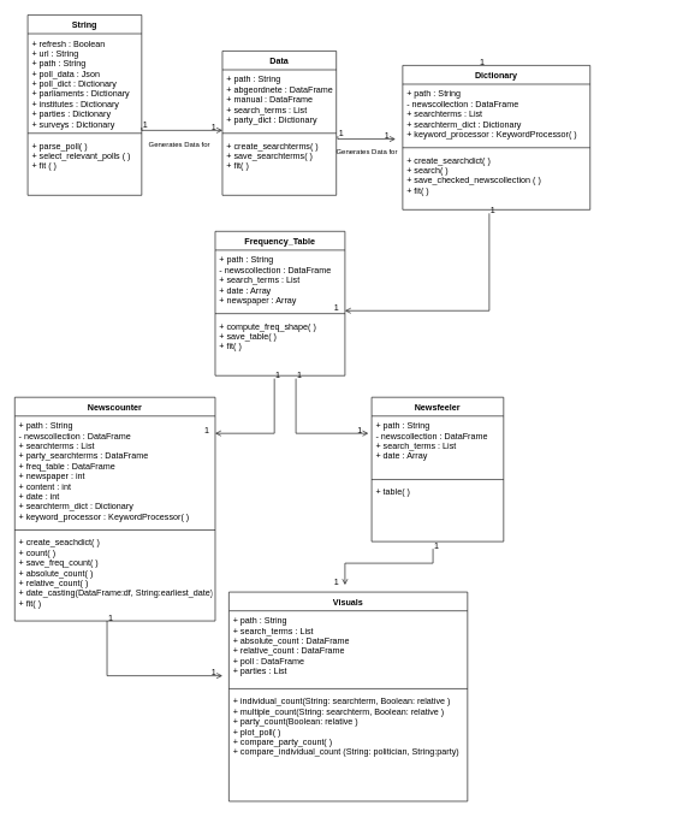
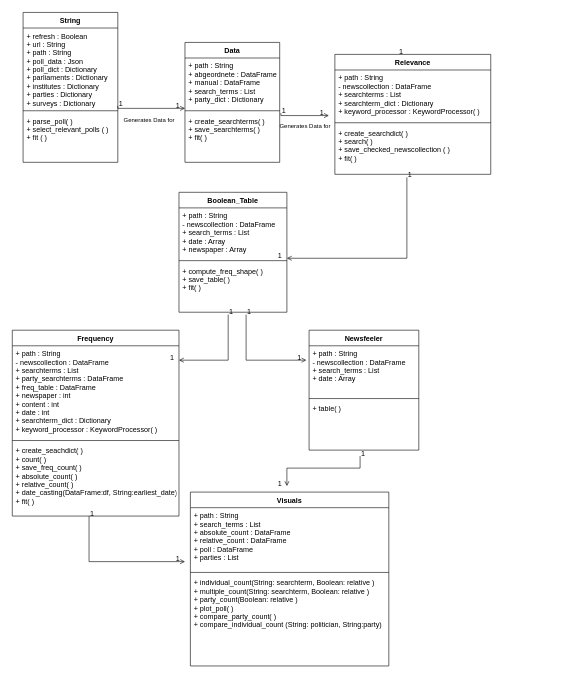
- <mxCell id="14" value="Dictionary" style="swimlane;fontStyle=1;align=center;verticalAlign=top;childLayout=stackLayout;horizontal=1;startSize=26;horizontalStack=0;resizeParent=1;resizeLast=0;collapsible=1;marginBottom=0;rounded=0;shadow=0;strokeWidth=1;" vertex="1" parent="1"><mxGeometry x="558" y="90" width="260" height="200" as="geometry"><mxRectangle x="230" y="140" width="160" height="26" as="alternateBounds" /></mxGeometry></mxCell>
+ <mxCell id="14" value="Relevance" style="swimlane;fontStyle=1;align=center;verticalAlign=top;childLayout=stackLayout;horizontal=1;startSize=26;horizontalStack=0;resizeParent=1;resizeLast=0;collapsible=1;marginBottom=0;rounded=0;shadow=0;strokeWidth=1;" vertex="1" parent="1"><mxGeometry x="558" y="90" width="260" height="200" as="geometry"><mxRectangle x="230" y="140" width="160" height="26" as="alternateBounds" /></mxGeometry></mxCell>
- <mxCell id="24" value="Frequency_Table" style="swimlane;fontStyle=1;align=center;verticalAlign=top;childLayout=stackLayout;horizontal=1;startSize=26;horizontalStack=0;resizeParent=1;resizeLast=0;collapsible=1;marginBottom=0;rounded=0;shadow=0;strokeWidth=1;" vertex="1" parent="1"><mxGeometry x="298" y="320" width="180" height="200" as="geometry"><mxRectangle x="230" y="140" width="160" height="26" as="alternateBounds" /></mxGeometry></mxCell>
+ <mxCell id="24" value="Boolean_Table" style="swimlane;fontStyle=1;align=center;verticalAlign=top;childLayout=stackLayout;horizontal=1;startSize=26;horizontalStack=0;resizeParent=1;resizeLast=0;collapsible=1;marginBottom=0;rounded=0;shadow=0;strokeWidth=1;" vertex="1" parent="1"><mxGeometry x="298" y="320" width="180" height="200" as="geometry"><mxRectangle x="230" y="140" width="160" height="26" as="alternateBounds" /></mxGeometry></mxCell>
- <mxCell id="32" value="Newscounter" style="swimlane;fontStyle=1;align=center;verticalAlign=top;childLayout=stackLayout;horizontal=1;startSize=26;horizontalStack=0;resizeParent=1;resizeLast=0;collapsible=1;marginBottom=0;rounded=0;shadow=0;strokeWidth=1;" vertex="1" parent="1"><mxGeometry x="20" y="550" width="278" height="310" as="geometry"><mxRectangle x="230" y="140" width="160" height="26" as="alternateBounds" /></mxGeometry></mxCell>
+ <mxCell id="32" value="Frequency" style="swimlane;fontStyle=1;align=center;verticalAlign=top;childLayout=stackLayout;horizontal=1;startSize=26;horizontalStack=0;resizeParent=1;resizeLast=0;collapsible=1;marginBottom=0;rounded=0;shadow=0;strokeWidth=1;" vertex="1" parent="1"><mxGeometry x="20" y="550" width="278" height="310" as="geometry"><mxRectangle x="230" y="140" width="160" height="26" as="alternateBounds" /></mxGeometry></mxCell>
